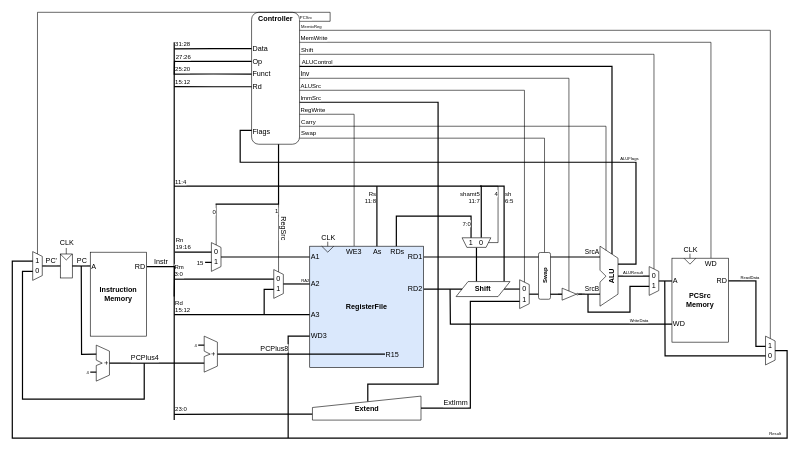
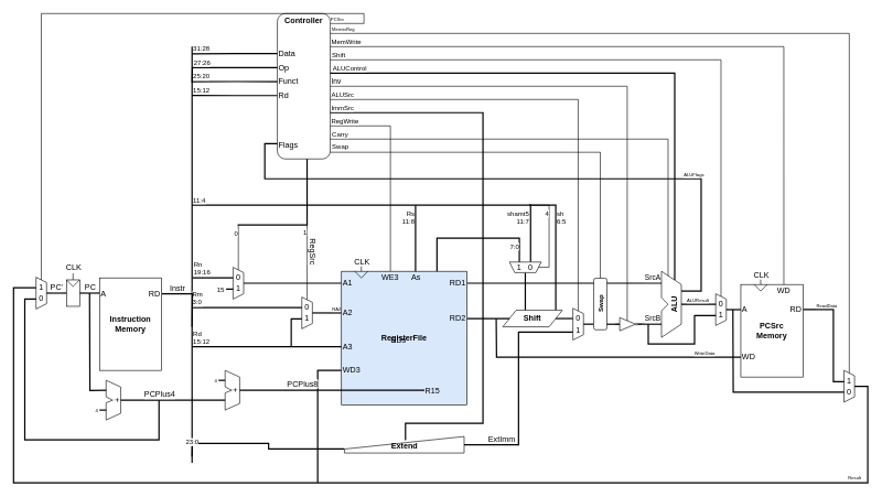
- <mxCell id="107" value="RDs" style="text;html=1;strokeColor=none;fillColor=none;align=right;verticalAlign=middle;whiteSpace=wrap;rounded=0;" vertex="1" parent="96"><mxGeometry x="130" width="30" height="20" as="geometry" /></mxCell>
+ <mxCell id="107" value="RDs" style="text;html=1;strokeColor=none;fillColor=none;align=right;verticalAlign=middle;whiteSpace=wrap;rounded=0;" vertex="1" parent="96"><mxGeometry x="70" y="95" width="30" height="20" as="geometry" /></mxCell>
- <mxCell id="66" value="&lt;p style=&quot;line-height: 100%&quot;&gt;&lt;b&gt;Extend&lt;/b&gt;&lt;br&gt;&lt;/p&gt;" style="shape=manualInput;whiteSpace=wrap;html=1;rounded=0;size=19;" vertex="1" parent="1"><mxGeometry x="520.5" y="660" width="181" height="40" as="geometry" /></mxCell>
+ <mxCell id="66" value="&lt;p style=&quot;line-height: 100%&quot;&gt;&lt;b&gt;Extend&lt;/b&gt;&lt;br&gt;&lt;/p&gt;" style="shape=manualInput;whiteSpace=wrap;html=1;rounded=0;size=19;" vertex="1" parent="1"><mxGeometry x="520.5" y="660" width="181" height="25" as="geometry" /></mxCell>
